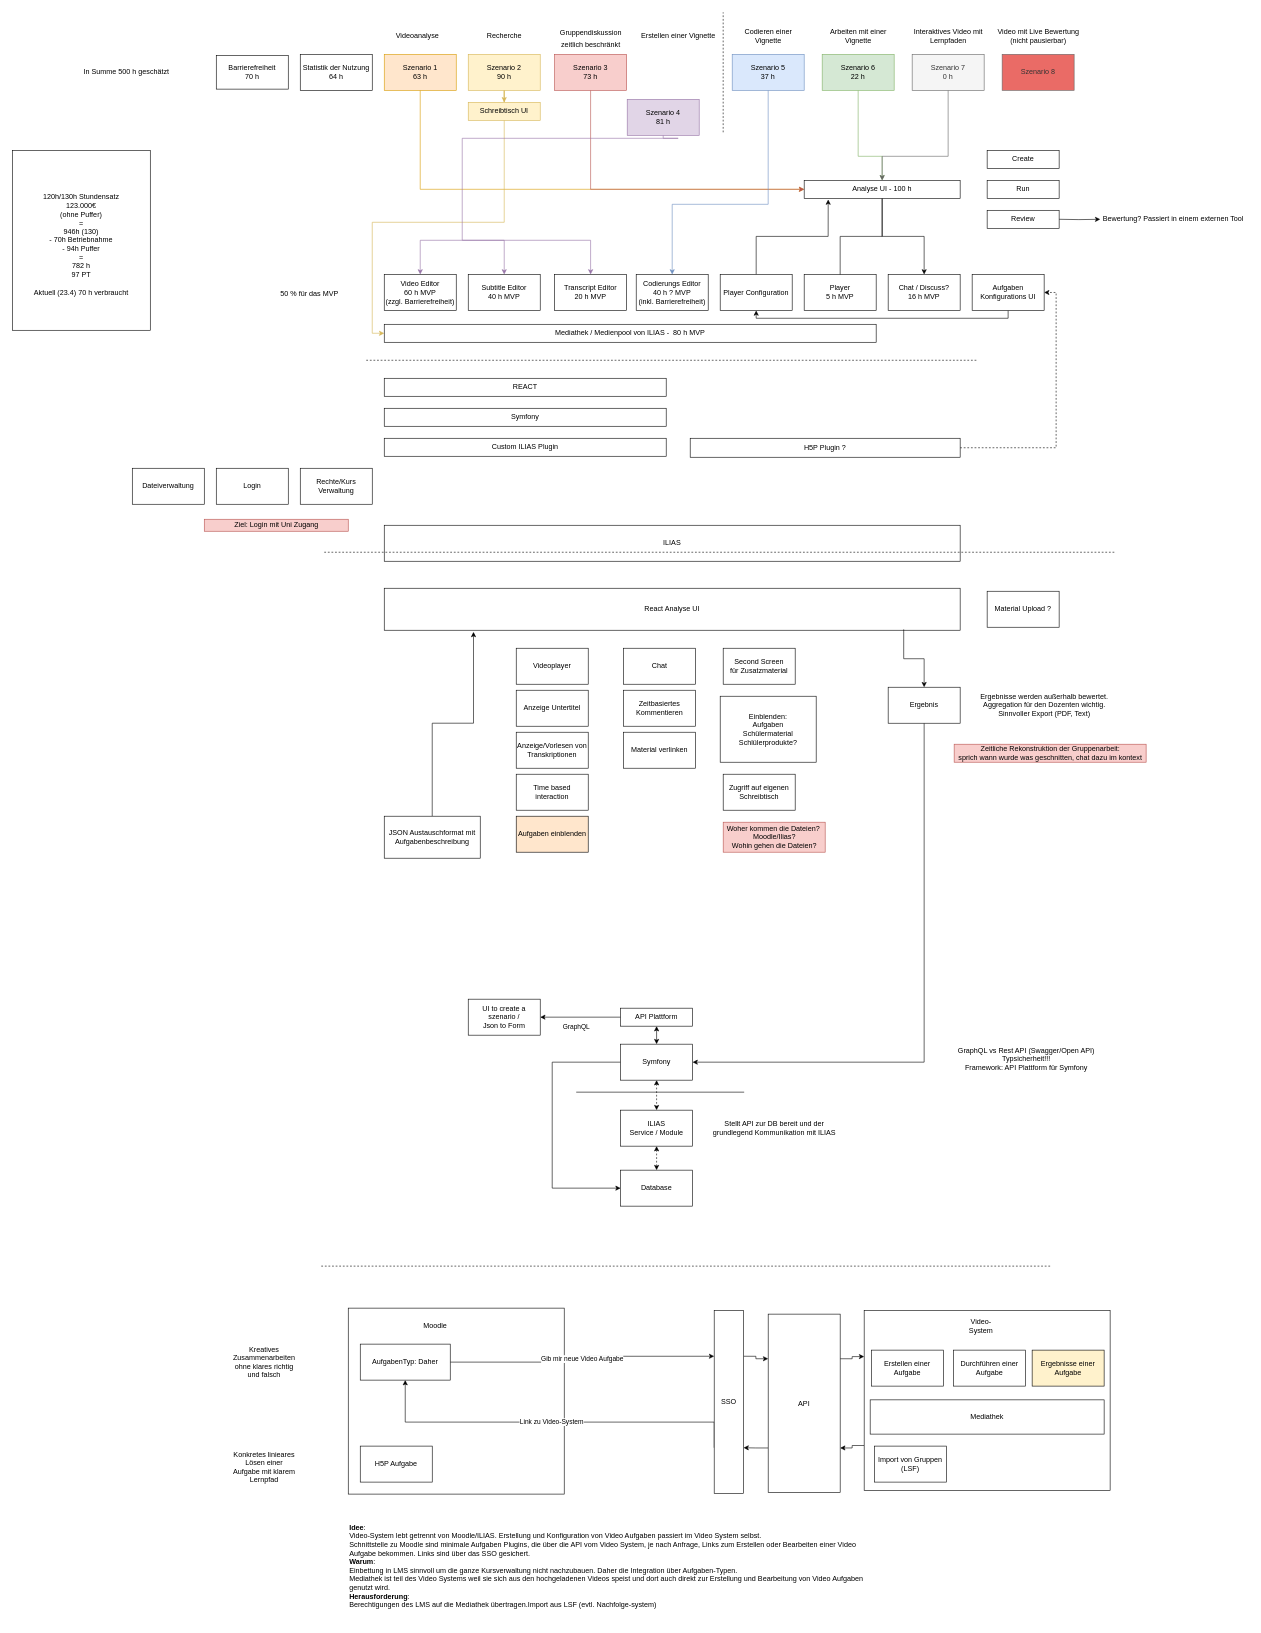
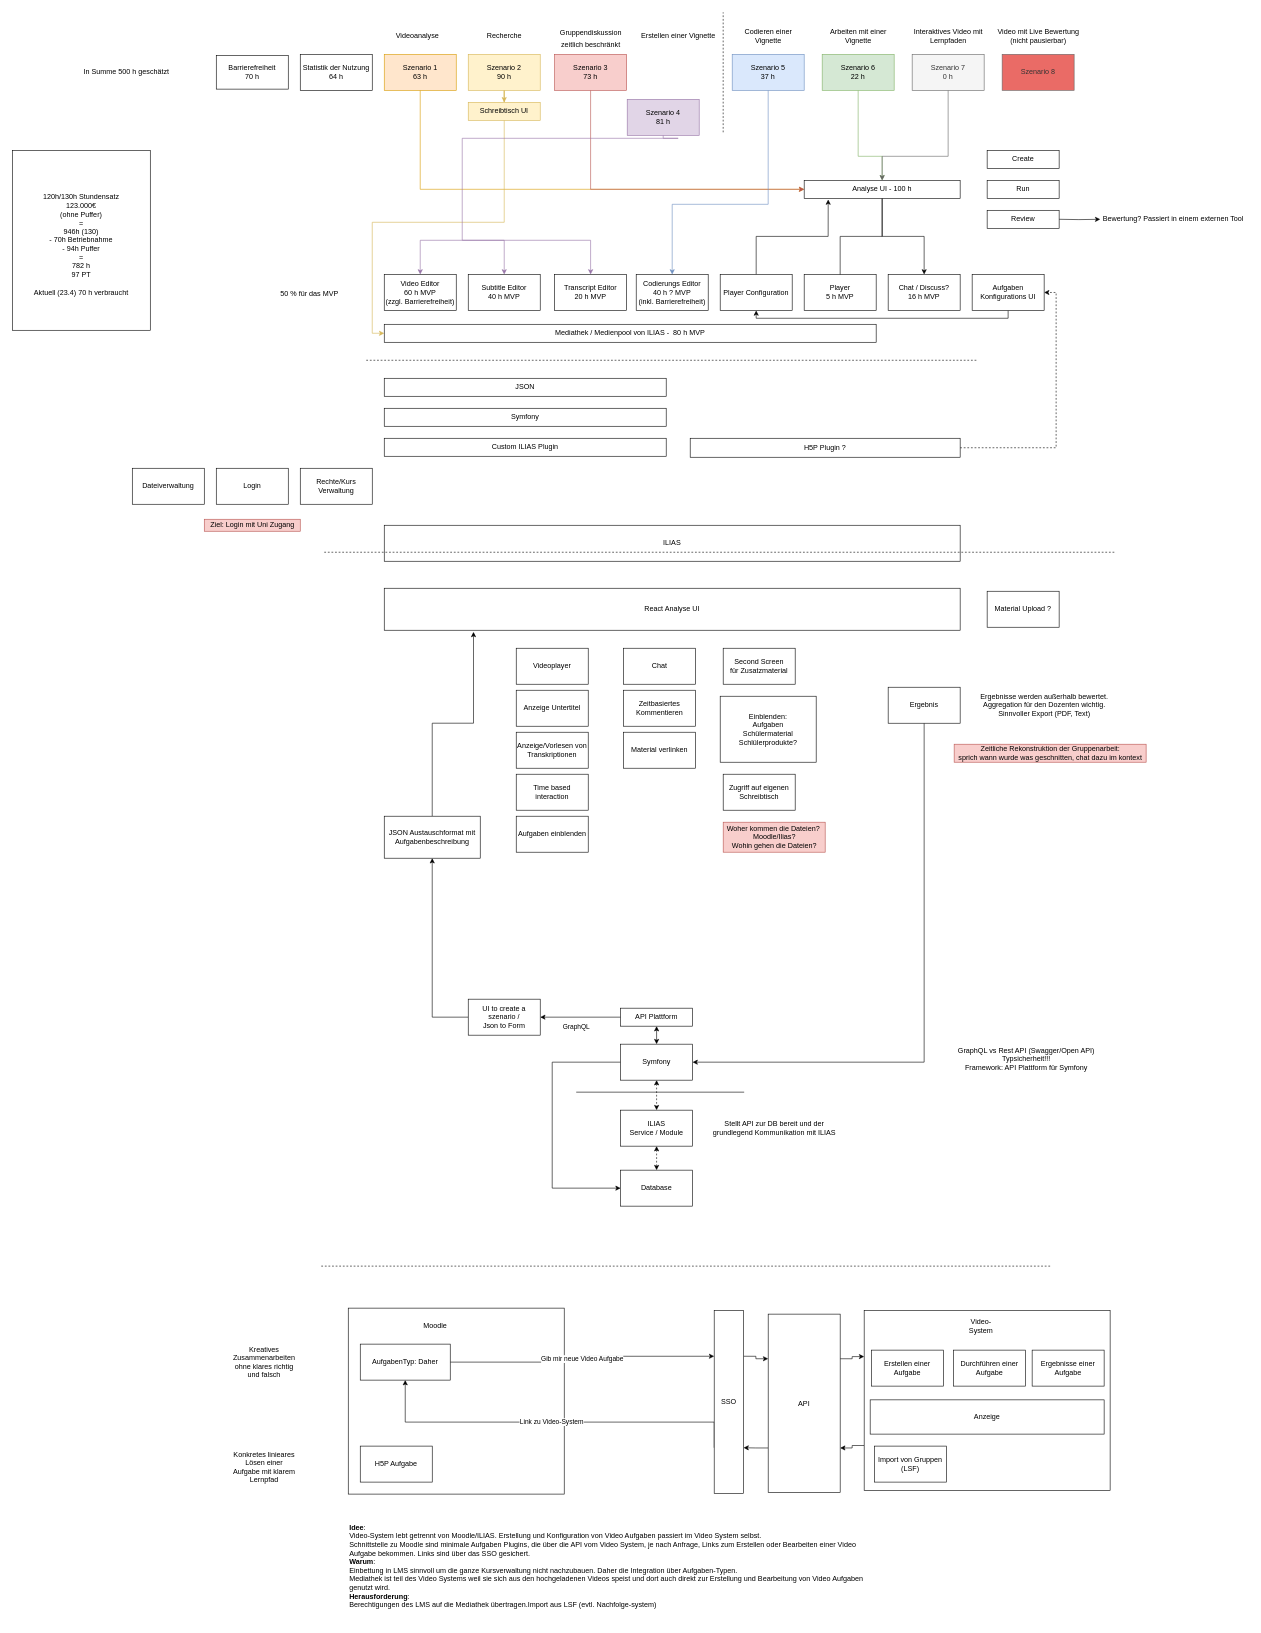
- <mxCell id="20" value="REACT" style="rounded=0;whiteSpace=wrap;html=1;" parent="1" vertex="1"><mxGeometry x="640" y="630" width="470" height="30" as="geometry" /></mxCell>
+ <mxCell id="20" value="JSON" style="rounded=0;whiteSpace=wrap;html=1;" parent="1" vertex="1"><mxGeometry x="640" y="630" width="470" height="30" as="geometry" /></mxCell>
- <mxCell id="100" value="Ziel: Login mit Uni Zugang" style="text;html=1;align=center;verticalAlign=middle;resizable=0;points=[];autosize=1;fillColor=#f8cecc;strokeColor=#b85450;" vertex="1" parent="1"><mxGeometry x="340" y="865" width="240" height="20" as="geometry" /></mxCell>
+ <mxCell id="100" value="Ziel: Login mit Uni Zugang" style="text;html=1;align=center;verticalAlign=middle;resizable=0;points=[];autosize=1;fillColor=#f8cecc;strokeColor=#b85450;" vertex="1" parent="1"><mxGeometry x="340" y="865" width="160" height="20" as="geometry" /></mxCell>
- <mxCell id="66" style="edgeStyle=orthogonalEdgeStyle;rounded=0;orthogonalLoop=1;jettySize=auto;html=1;exitX=0.5;exitY=0;exitDx=0;exitDy=0;entryX=0.902;entryY=0.98;entryDx=0;entryDy=0;entryPerimeter=0;startArrow=classic;startFill=1;endArrow=none;endFill=0;" edge="1" parent="1" source="68" target="59"><mxGeometry relative="1" as="geometry" /></mxCell>
- <mxCell id="88" value="Aufgaben einblenden" style="rounded=0;whiteSpace=wrap;html=1;fillColor=#ffe6cc;" vertex="1" parent="1"><mxGeometry x="860" y="1360" width="120" height="60" as="geometry" /></mxCell>
+ <mxCell id="88" value="Aufgaben einblenden" style="rounded=0;whiteSpace=wrap;html=1;" vertex="1" parent="1"><mxGeometry x="860" y="1360" width="120" height="60" as="geometry" /></mxCell>
+ <mxCell id="63" style="edgeStyle=orthogonalEdgeStyle;rounded=0;orthogonalLoop=1;jettySize=auto;html=1;exitX=0;exitY=0.5;exitDx=0;exitDy=0;entryX=0.5;entryY=1;entryDx=0;entryDy=0;" edge="1" parent="1" source="78" target="62"><mxGeometry relative="1" as="geometry" /></mxCell>
- <mxCell id="115" value="Ergebnisse einer Aufgabe" style="rounded=0;whiteSpace=wrap;html=1;fillColor=#fff2cc;" vertex="1" parent="1"><mxGeometry x="1720" y="2250" width="120" height="60" as="geometry" /></mxCell>
+ <mxCell id="115" value="Ergebnisse einer Aufgabe" style="rounded=0;whiteSpace=wrap;html=1;" vertex="1" parent="1"><mxGeometry x="1720" y="2250" width="120" height="60" as="geometry" /></mxCell>
- <mxCell id="116" value="Mediathek" style="rounded=0;whiteSpace=wrap;html=1;" vertex="1" parent="1"><mxGeometry x="1450" y="2332.93" width="390" height="57.07" as="geometry" /></mxCell>
+ <mxCell id="116" value="Anzeige" style="rounded=0;whiteSpace=wrap;html=1;" vertex="1" parent="1"><mxGeometry x="1450" y="2332.93" width="390" height="57.07" as="geometry" /></mxCell>
